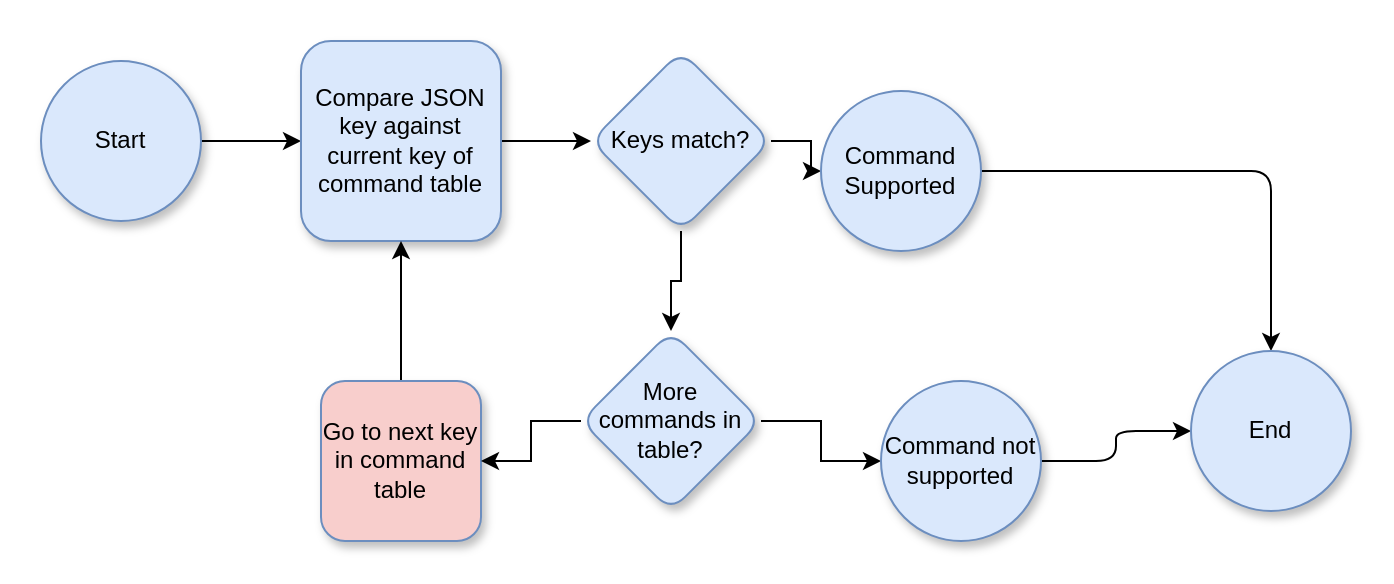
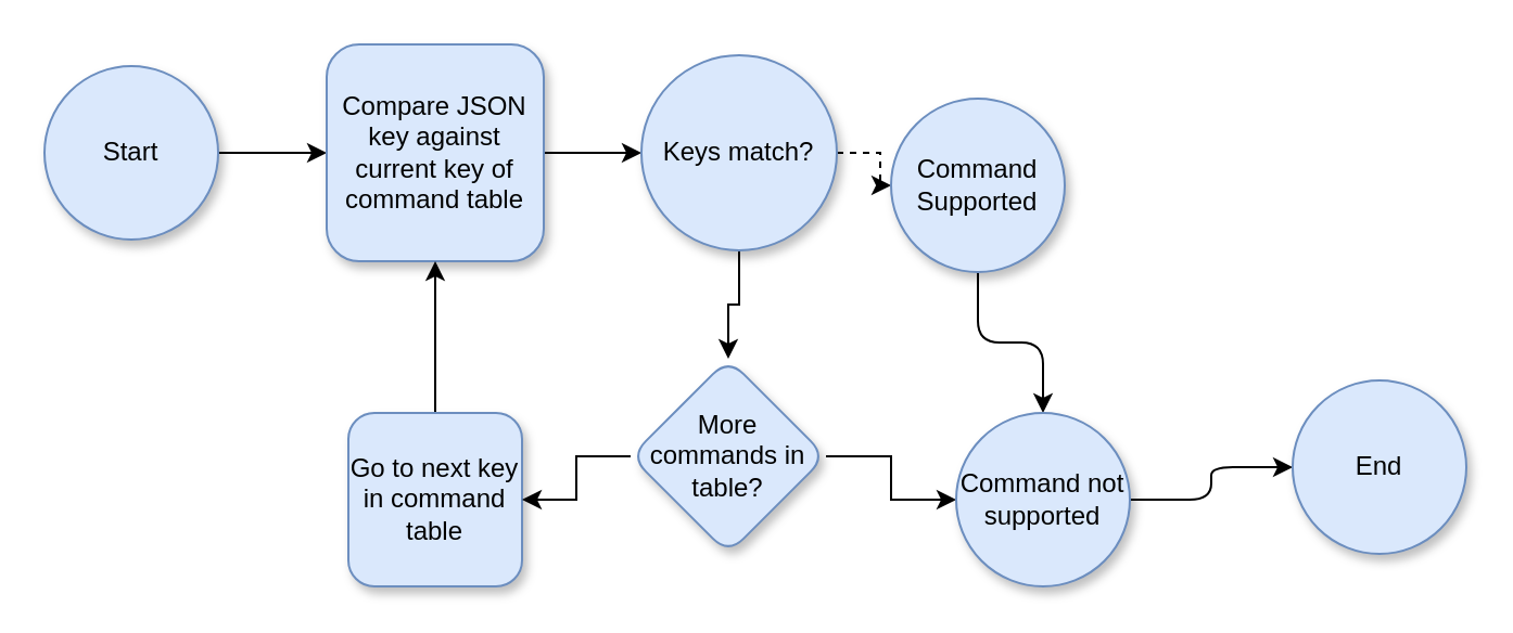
- <mxCell id="10" value="Keys match?" style="rhombus;whiteSpace=wrap;html=1;rounded=1;shadow=1;strokeColor=#6c8ebf;fillColor=#dae8fc;" vertex="1" parent="1"><mxGeometry x="295" y="25" width="90" height="90" as="geometry" /></mxCell>
+ <mxCell id="10" value="Keys match?" style="ellipse;whiteSpace=wrap;html=1;shadow=1;strokeColor=#6c8ebf;fillColor=#dae8fc;" vertex="1" parent="1"><mxGeometry x="295" y="25" width="90" height="90" as="geometry" /></mxCell>
- <mxCell id="9" style="edgeStyle=orthogonalEdgeStyle;rounded=0;orthogonalLoop=1;jettySize=auto;html=1;exitX=1;exitY=0.5;exitDx=0;exitDy=0;" edge="1" parent="1" source="10" target="15"><mxGeometry relative="1" as="geometry" /></mxCell>
+ <mxCell id="9" style="edgeStyle=orthogonalEdgeStyle;rounded=0;orthogonalLoop=1;jettySize=auto;html=1;exitX=1;exitY=0.5;exitDx=0;exitDy=0;dashed=1;" edge="1" parent="1" source="10" target="15"><mxGeometry relative="1" as="geometry" /></mxCell>
- <mxCell id="14" value="" style="edgeStyle=orthogonalEdgeStyle;rounded=1;orthogonalLoop=1;jettySize=auto;html=1;" edge="1" parent="1" source="15" target="18"><mxGeometry relative="1" as="geometry" /></mxCell>
+ <mxCell id="14" value="" style="edgeStyle=orthogonalEdgeStyle;rounded=1;orthogonalLoop=1;jettySize=auto;html=1;" edge="1" parent="1" source="15" target="17"><mxGeometry relative="1" as="geometry" /></mxCell>
- <mxCell id="7" value="Go to next key in command table" style="whiteSpace=wrap;html=1;aspect=fixed;shadow=1;fillColor=#f8cecc;strokeColor=#6c8ebf;rounded=1;" vertex="1" parent="1"><mxGeometry x="160" y="190" width="80" height="80" as="geometry" /></mxCell>
+ <mxCell id="7" value="Go to next key in command table" style="whiteSpace=wrap;html=1;aspect=fixed;shadow=1;fillColor=#dae8fc;strokeColor=#6c8ebf;rounded=1;" vertex="1" parent="1"><mxGeometry x="160" y="190" width="80" height="80" as="geometry" /></mxCell>
